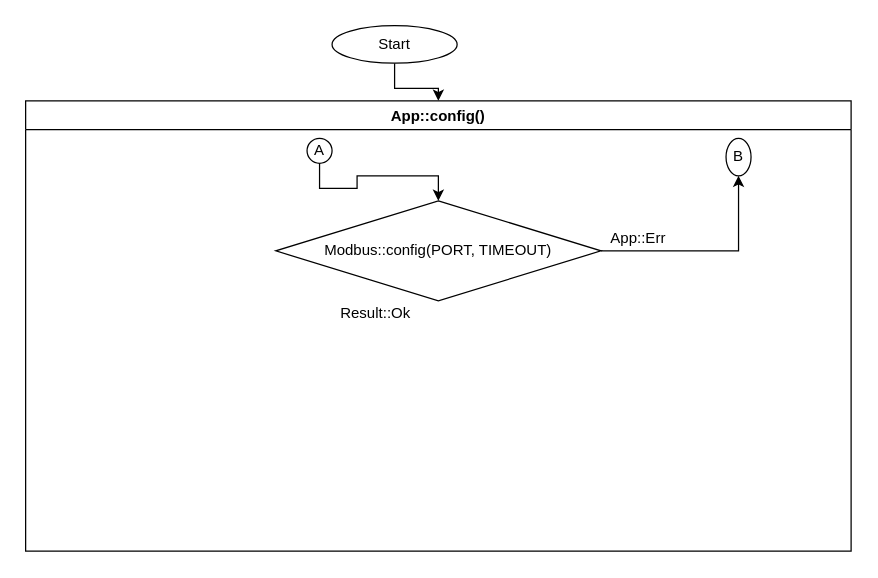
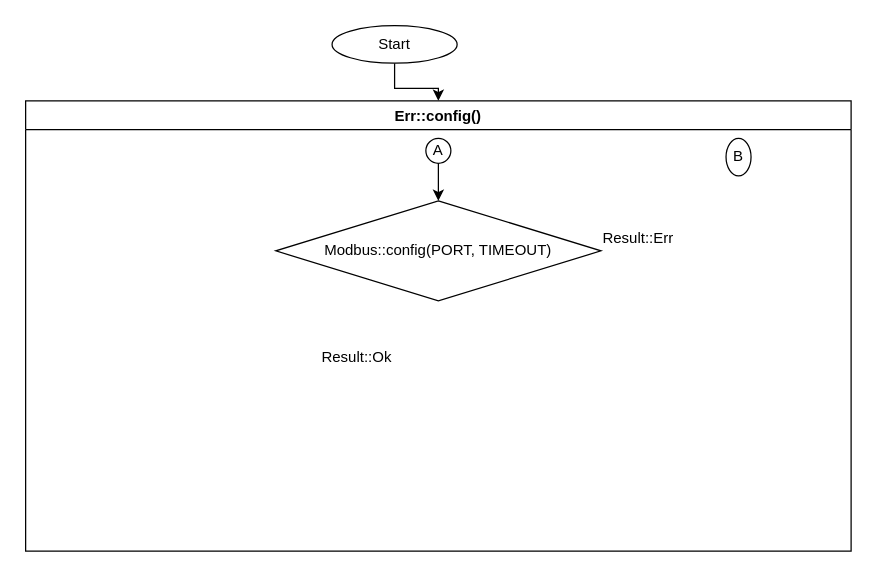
- <mxCell id="4" value="App::config()" style="swimlane;" vertex="1" parent="1"><mxGeometry x="20" y="80" width="660" height="360" as="geometry" /></mxCell>
+ <mxCell id="4" value="Err::config()" style="swimlane;" vertex="1" parent="1"><mxGeometry x="20" y="80" width="660" height="360" as="geometry" /></mxCell>
- <mxCell id="6" value="A" style="ellipse;whiteSpace=wrap;html=1;" vertex="1" parent="4"><mxGeometry x="225" y="30" width="20" height="20" as="geometry" /></mxCell>
+ <mxCell id="6" value="A" style="ellipse;whiteSpace=wrap;html=1;" vertex="1" parent="4"><mxGeometry x="320" y="30" width="20" height="20" as="geometry" /></mxCell>
- <mxCell id="10" value="App::Err" style="text;strokeColor=none;align=center;fillColor=none;html=1;verticalAlign=middle;whiteSpace=wrap;rounded=0;" vertex="1" parent="4"><mxGeometry x="450" y="100" width="80" height="20" as="geometry" /></mxCell>
+ <mxCell id="10" value="Result::Err" style="text;strokeColor=none;align=center;fillColor=none;html=1;verticalAlign=middle;whiteSpace=wrap;rounded=0;" vertex="1" parent="4"><mxGeometry x="450" y="100" width="80" height="20" as="geometry" /></mxCell>
- <mxCell id="7" style="edgeStyle=orthogonalEdgeStyle;rounded=0;orthogonalLoop=1;jettySize=auto;html=1;exitX=1;exitY=0.5;exitDx=0;exitDy=0;" edge="1" parent="4" source="8" target="9"><mxGeometry relative="1" as="geometry" /></mxCell>
- <mxCell id="11" value="Result::Ok" style="text;strokeColor=none;align=center;fillColor=none;html=1;verticalAlign=middle;whiteSpace=wrap;rounded=0;" vertex="1" parent="4"><mxGeometry x="240" y="160" width="80" height="20" as="geometry" /></mxCell>
+ <mxCell id="11" value="Result::Ok" style="text;strokeColor=none;align=center;fillColor=none;html=1;verticalAlign=middle;whiteSpace=wrap;rounded=0;" vertex="1" parent="4"><mxGeometry x="225" y="195" width="80" height="20" as="geometry" /></mxCell>
